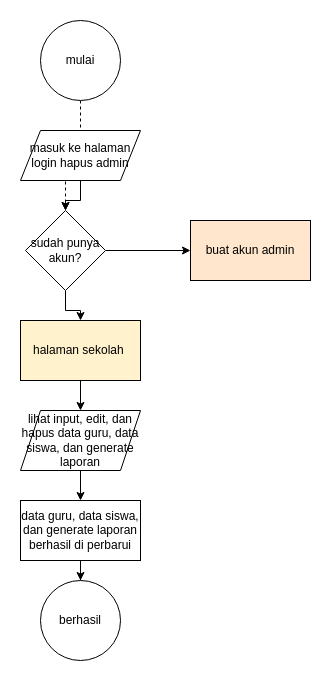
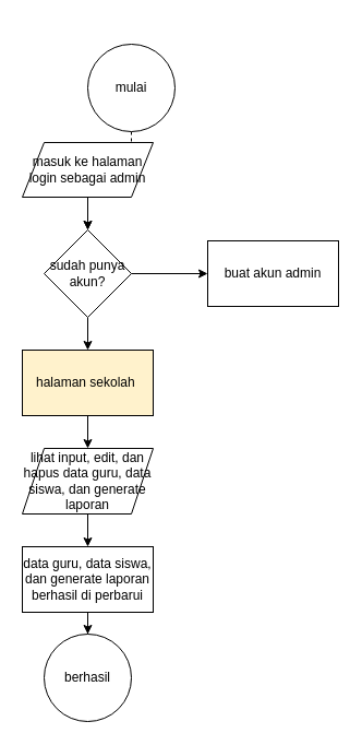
- <mxCell id="3" value="mulai" style="ellipse;whiteSpace=wrap;html=1;aspect=fixed;" parent="1" vertex="1"><mxGeometry x="40" y="20" width="80" height="80" as="geometry" /></mxCell>
+ <mxCell id="3" value="mulai" style="ellipse;whiteSpace=wrap;html=1;aspect=fixed;" parent="1" vertex="1"><mxGeometry x="80" y="40" width="80" height="80" as="geometry" /></mxCell>
- <mxCell id="5" value="masuk ke halaman login hapus admin" style="shape=parallelogram;perimeter=parallelogramPerimeter;whiteSpace=wrap;html=1;fixedSize=1;" parent="1" vertex="1"><mxGeometry x="20" y="130" width="120" height="50" as="geometry" /></mxCell>
+ <mxCell id="5" value="masuk ke halaman login sebagai admin" style="shape=parallelogram;perimeter=parallelogramPerimeter;whiteSpace=wrap;html=1;fixedSize=1;" parent="1" vertex="1"><mxGeometry x="20" y="130" width="120" height="50" as="geometry" /></mxCell>
- <mxCell id="8" value="sudah punya akun?" style="rhombus;whiteSpace=wrap;html=1;" parent="1" vertex="1"><mxGeometry x="25" y="210" width="80" height="80" as="geometry" /></mxCell>
+ <mxCell id="8" value="sudah punya akun?" style="rhombus;whiteSpace=wrap;html=1;" parent="1" vertex="1"><mxGeometry x="40" y="210" width="80" height="80" as="geometry" /></mxCell>
- <mxCell id="9" value="buat akun admin" style="rounded=0;whiteSpace=wrap;html=1;fillColor=#ffe6cc;" parent="1" vertex="1"><mxGeometry x="190" y="220" width="120" height="60" as="geometry" /></mxCell>
+ <mxCell id="9" value="buat akun admin" style="rounded=0;whiteSpace=wrap;html=1;" parent="1" vertex="1"><mxGeometry x="190" y="220" width="120" height="60" as="geometry" /></mxCell>
